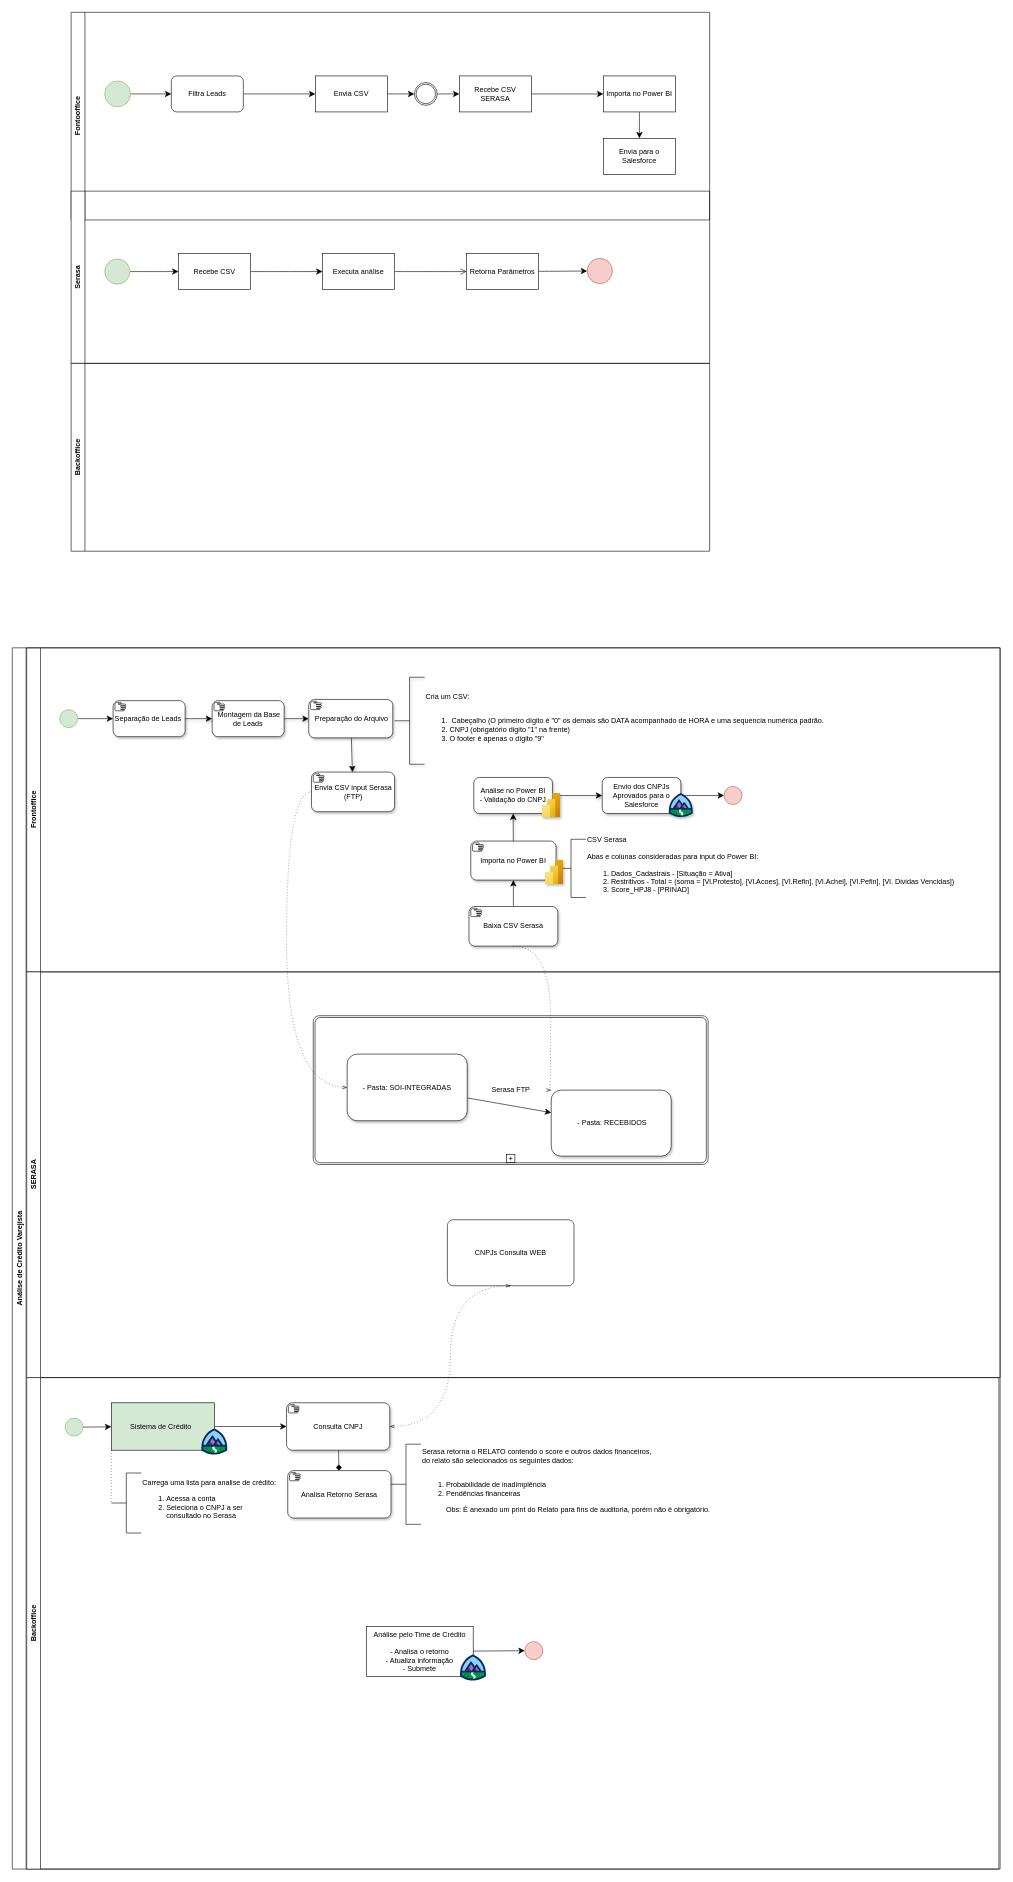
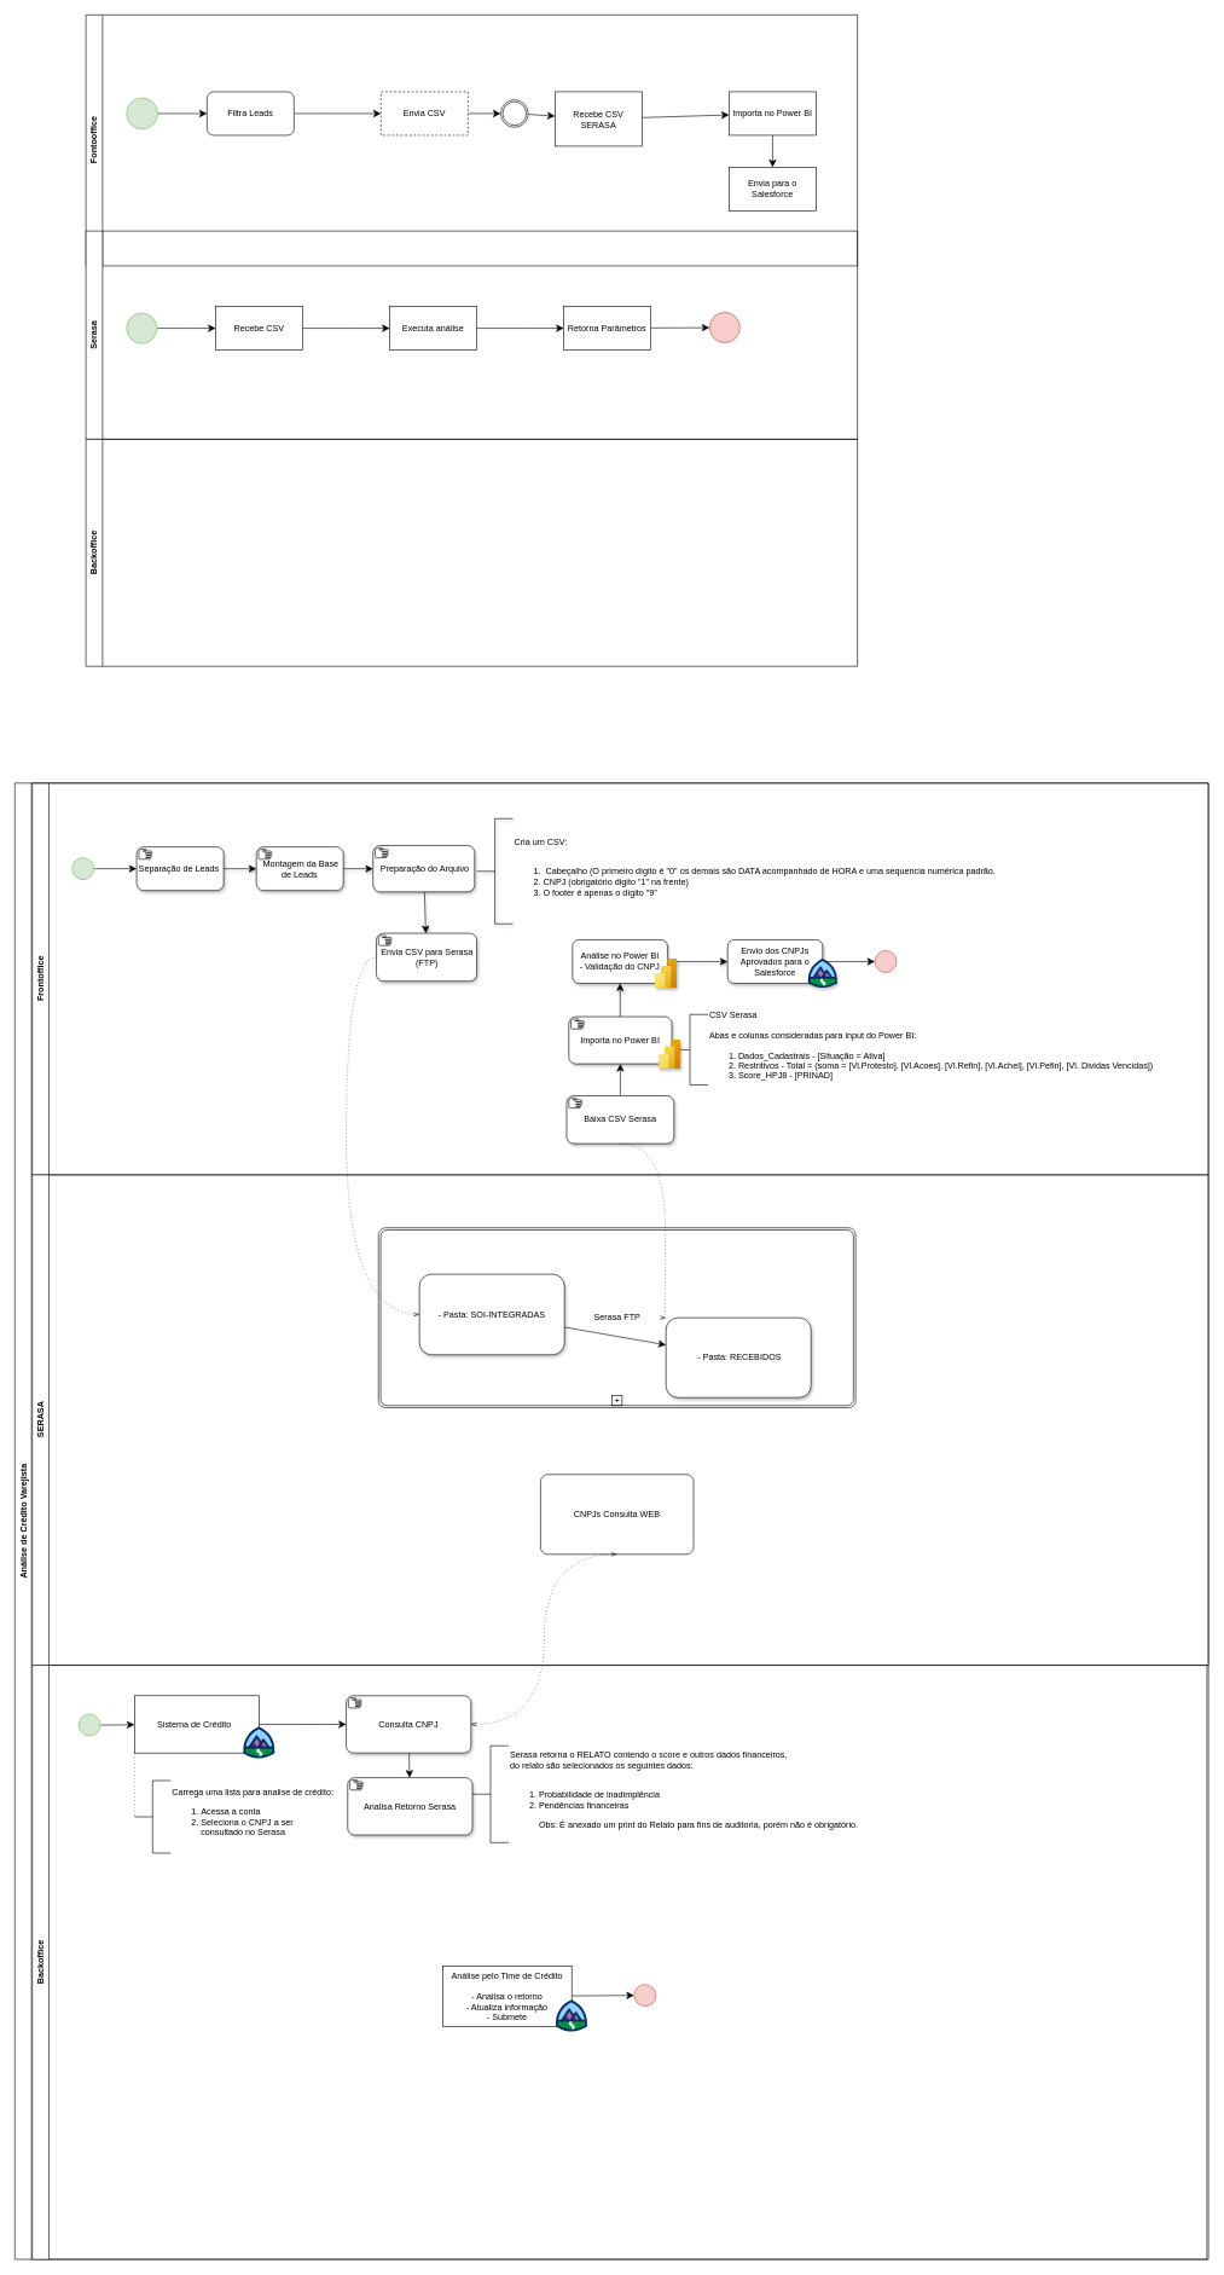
- <mxCell id="8" value="Envia CSV" style="rounded=0;whiteSpace=wrap;html=1;" vertex="1" parent="2"><mxGeometry x="407" y="106" width="120" height="60" as="geometry" /></mxCell>
+ <mxCell id="8" value="Envia CSV" style="rounded=0;whiteSpace=wrap;html=1;dashed=1;" vertex="1" parent="2"><mxGeometry x="407" y="106" width="120" height="60" as="geometry" /></mxCell>
- <mxCell id="10" value="Recebe CSV SERASA" style="rounded=0;whiteSpace=wrap;html=1;" vertex="1" parent="2"><mxGeometry x="647" y="106" width="120" height="60" as="geometry" /></mxCell>
+ <mxCell id="10" value="Recebe CSV SERASA" style="rounded=0;whiteSpace=wrap;html=1;" vertex="1" parent="2"><mxGeometry x="647" y="106" width="120" height="75" as="geometry" /></mxCell>
- <mxCell id="21" value="" style="edgeStyle=none;curved=1;rounded=0;orthogonalLoop=1;jettySize=auto;html=1;fontSize=12;startSize=8;endSize=8;endArrow=open;" edge="1" parent="16" source="22" target="24"><mxGeometry relative="1" as="geometry" /></mxCell>
+ <mxCell id="21" value="" style="edgeStyle=none;curved=1;rounded=0;orthogonalLoop=1;jettySize=auto;html=1;fontSize=12;startSize=8;endSize=8;" edge="1" parent="16" source="22" target="24"><mxGeometry relative="1" as="geometry" /></mxCell>
- <mxCell id="35" value="&lt;div&gt;Envia CSV input Serasa (FTP)&lt;/div&gt;" style="points=[[0.25,0,0],[0.5,0,0],[0.75,0,0],[1,0.25,0],[1,0.5,0],[1,0.75,0],[0.75,1,0],[0.5,1,0],[0.25,1,0],[0,0.75,0],[0,0.5,0],[0,0.25,0]];shape=mxgraph.bpmn.task;whiteSpace=wrap;rectStyle=rounded;size=10;html=1;container=1;expand=0;collapsible=0;taskMarker=manual;shadow=1;" vertex="1" parent="28"><mxGeometry x="498.5" y="207" width="138.5" height="66" as="geometry" /></mxCell>
+ <mxCell id="35" value="&lt;div&gt;Envia CSV para Serasa (FTP)&lt;/div&gt;" style="points=[[0.25,0,0],[0.5,0,0],[0.75,0,0],[1,0.25,0],[1,0.5,0],[1,0.75,0],[0.75,1,0],[0.5,1,0],[0.25,1,0],[0,0.75,0],[0,0.5,0],[0,0.25,0]];shape=mxgraph.bpmn.task;whiteSpace=wrap;rectStyle=rounded;size=10;html=1;container=1;expand=0;collapsible=0;taskMarker=manual;shadow=1;" vertex="1" parent="28"><mxGeometry x="498.5" y="207" width="138.5" height="66" as="geometry" /></mxCell>
- <mxCell id="57" value="&lt;div&gt;&amp;nbsp;Sistema de Crédito&amp;nbsp;&amp;nbsp;&lt;span style=&quot;background-color: initial;&quot;&gt;&amp;nbsp;&lt;/span&gt;&lt;/div&gt;" style="rounded=0;whiteSpace=wrap;html=1;shadow=0;glass=0;fillColor=#d5e8d4;" vertex="1" parent="56"><mxGeometry width="172" height="79" as="geometry" /></mxCell>
+ <mxCell id="57" value="&lt;div&gt;&amp;nbsp;Sistema de Crédito&amp;nbsp;&amp;nbsp;&lt;span style=&quot;background-color: initial;&quot;&gt;&amp;nbsp;&lt;/span&gt;&lt;/div&gt;" style="rounded=0;whiteSpace=wrap;html=1;shadow=0;glass=0;" vertex="1" parent="56"><mxGeometry width="172" height="79" as="geometry" /></mxCell>
- <mxCell id="67" value="" style="edgeStyle=none;curved=1;rounded=0;orthogonalLoop=1;jettySize=auto;html=1;fontSize=12;startSize=8;endSize=8;endArrow=diamond;" edge="1" parent="53" source="68" target="71"><mxGeometry relative="1" as="geometry" /></mxCell>
+ <mxCell id="67" value="" style="edgeStyle=none;curved=1;rounded=0;orthogonalLoop=1;jettySize=auto;html=1;fontSize=12;startSize=8;endSize=8;" edge="1" parent="53" source="68" target="71"><mxGeometry relative="1" as="geometry" /></mxCell>
